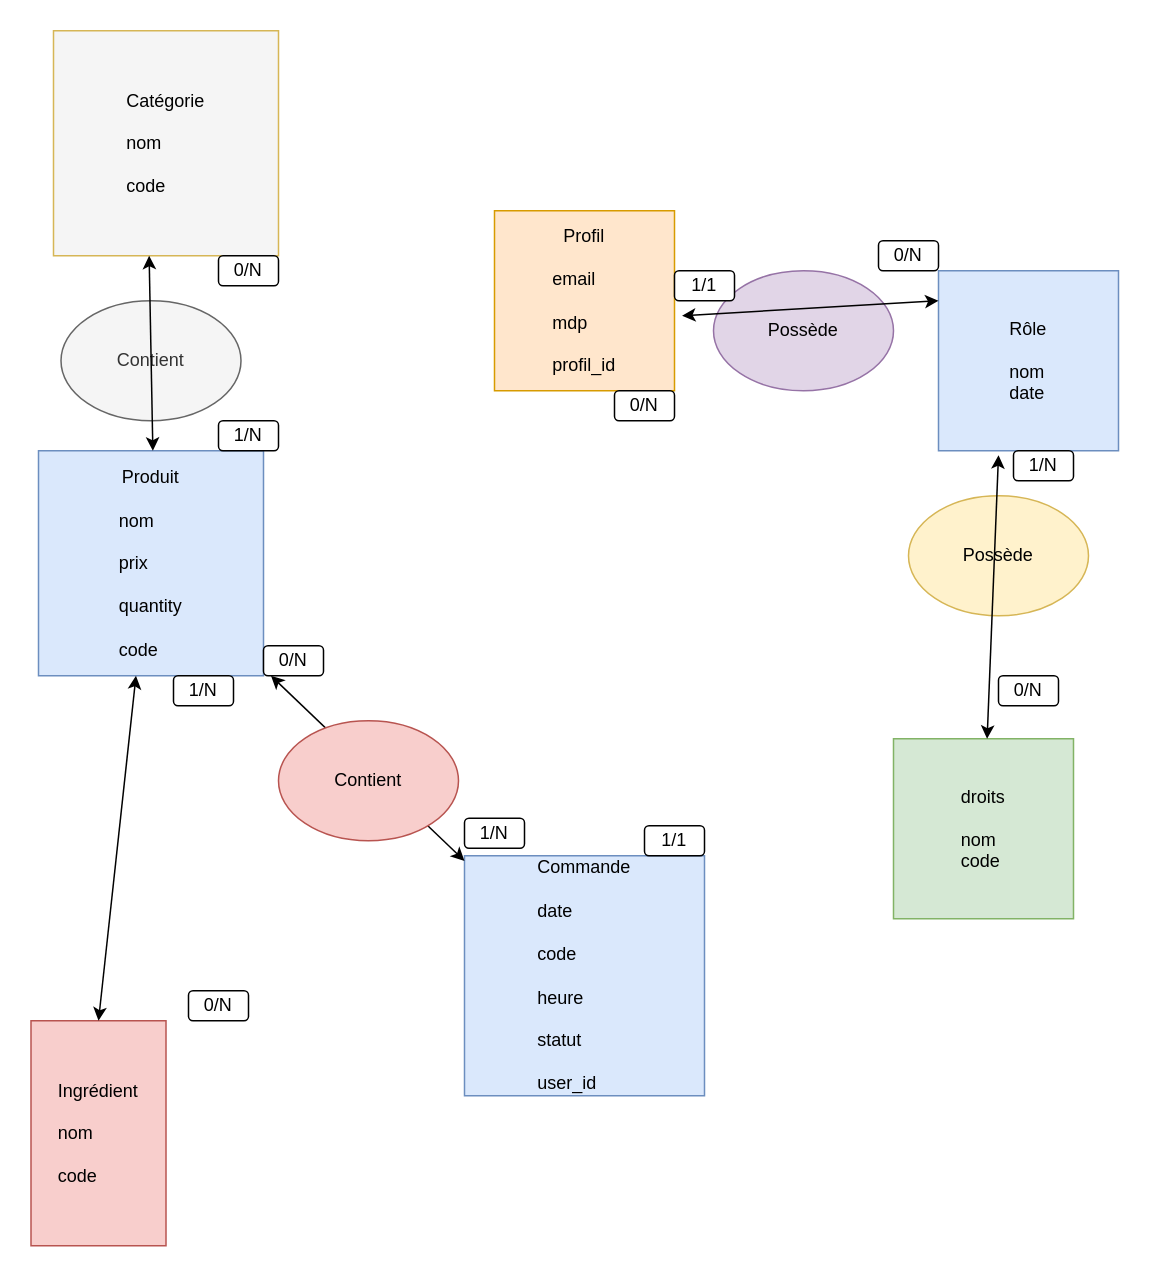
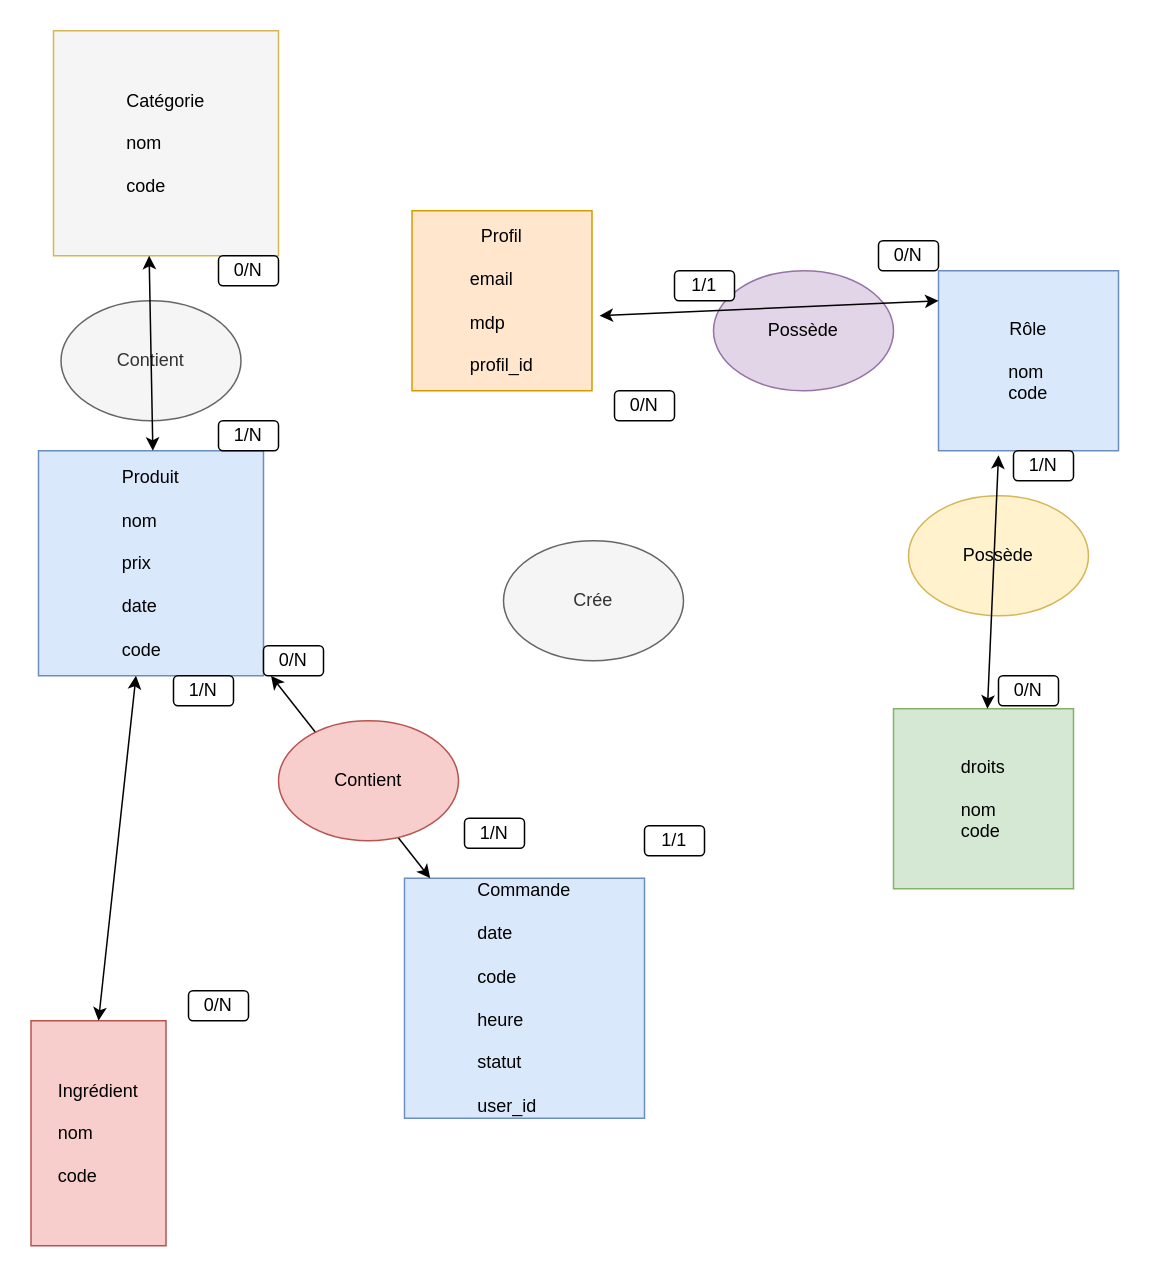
- <mxCell id="2" value="Profil&lt;br&gt;&lt;br&gt;&lt;div style=&quot;text-align: justify;&quot;&gt;&lt;span style=&quot;background-color: initial;&quot;&gt;email&lt;/span&gt;&lt;/div&gt;&lt;div style=&quot;text-align: justify;&quot;&gt;&lt;br&gt;&lt;/div&gt;&lt;div style=&quot;text-align: justify;&quot;&gt;&lt;span style=&quot;background-color: initial;&quot;&gt;mdp&lt;/span&gt;&lt;/div&gt;&lt;div style=&quot;text-align: justify;&quot;&gt;&lt;br&gt;&lt;/div&gt;&lt;div style=&quot;text-align: justify;&quot;&gt;&lt;span style=&quot;background-color: initial;&quot;&gt;profil_id&lt;/span&gt;&lt;/div&gt;" style="whiteSpace=wrap;html=1;aspect=fixed;fillColor=#ffe6cc;strokeColor=#d79b00;" vertex="1" parent="1"><mxGeometry x="329" y="140" width="120" height="120" as="geometry" /></mxCell>
+ <mxCell id="2" value="Profil&lt;br&gt;&lt;br&gt;&lt;div style=&quot;text-align: justify;&quot;&gt;&lt;span style=&quot;background-color: initial;&quot;&gt;email&lt;/span&gt;&lt;/div&gt;&lt;div style=&quot;text-align: justify;&quot;&gt;&lt;br&gt;&lt;/div&gt;&lt;div style=&quot;text-align: justify;&quot;&gt;&lt;span style=&quot;background-color: initial;&quot;&gt;mdp&lt;/span&gt;&lt;/div&gt;&lt;div style=&quot;text-align: justify;&quot;&gt;&lt;br&gt;&lt;/div&gt;&lt;div style=&quot;text-align: justify;&quot;&gt;&lt;span style=&quot;background-color: initial;&quot;&gt;profil_id&lt;/span&gt;&lt;/div&gt;" style="whiteSpace=wrap;html=1;aspect=fixed;fillColor=#ffe6cc;strokeColor=#d79b00;" vertex="1" parent="1"><mxGeometry x="274" y="140" width="120" height="120" as="geometry" /></mxCell>
- <mxCell id="3" value="Rôle&lt;br&gt;&lt;div style=&quot;text-align: justify;&quot;&gt;&lt;br&gt;&lt;/div&gt;&lt;div style=&quot;text-align: justify;&quot;&gt;nom&lt;/div&gt;&lt;div style=&quot;text-align: justify;&quot;&gt;date&lt;/div&gt;" style="whiteSpace=wrap;html=1;aspect=fixed;fillColor=#dae8fc;strokeColor=#6c8ebf;" vertex="1" parent="1"><mxGeometry x="625" y="180" width="120" height="120" as="geometry" /></mxCell>
+ <mxCell id="3" value="Rôle&lt;br&gt;&lt;div style=&quot;text-align: justify;&quot;&gt;&lt;br&gt;&lt;/div&gt;&lt;div style=&quot;text-align: justify;&quot;&gt;nom&lt;/div&gt;&lt;div style=&quot;text-align: justify;&quot;&gt;code&lt;/div&gt;" style="whiteSpace=wrap;html=1;aspect=fixed;fillColor=#dae8fc;strokeColor=#6c8ebf;" vertex="1" parent="1"><mxGeometry x="625" y="180" width="120" height="120" as="geometry" /></mxCell>
- <mxCell id="6" value="Produit&lt;br&gt;&lt;div style=&quot;text-align: justify;&quot;&gt;&lt;br&gt;&lt;/div&gt;&lt;div style=&quot;text-align: justify;&quot;&gt;nom&lt;/div&gt;&lt;div style=&quot;text-align: justify;&quot;&gt;&lt;br&gt;&lt;/div&gt;&lt;div style=&quot;text-align: justify;&quot;&gt;prix&lt;/div&gt;&lt;div style=&quot;text-align: justify;&quot;&gt;&lt;br&gt;&lt;/div&gt;&lt;div style=&quot;text-align: justify;&quot;&gt;quantity&lt;/div&gt;&lt;div style=&quot;text-align: justify;&quot;&gt;&lt;br&gt;&lt;/div&gt;&lt;div style=&quot;text-align: justify;&quot;&gt;code&lt;/div&gt;" style="whiteSpace=wrap;html=1;aspect=fixed;fillColor=#dae8fc;strokeColor=#6c8ebf;" vertex="1" parent="1"><mxGeometry x="25" y="300" width="150" height="150" as="geometry" /></mxCell>
+ <mxCell id="6" value="Produit&lt;br&gt;&lt;div style=&quot;text-align: justify;&quot;&gt;&lt;br&gt;&lt;/div&gt;&lt;div style=&quot;text-align: justify;&quot;&gt;nom&lt;/div&gt;&lt;div style=&quot;text-align: justify;&quot;&gt;&lt;br&gt;&lt;/div&gt;&lt;div style=&quot;text-align: justify;&quot;&gt;prix&lt;/div&gt;&lt;div style=&quot;text-align: justify;&quot;&gt;&lt;br&gt;&lt;/div&gt;&lt;div style=&quot;text-align: justify;&quot;&gt;date&lt;/div&gt;&lt;div style=&quot;text-align: justify;&quot;&gt;&lt;br&gt;&lt;/div&gt;&lt;div style=&quot;text-align: justify;&quot;&gt;code&lt;/div&gt;" style="whiteSpace=wrap;html=1;aspect=fixed;fillColor=#dae8fc;strokeColor=#6c8ebf;" vertex="1" parent="1"><mxGeometry x="25" y="300" width="150" height="150" as="geometry" /></mxCell>
+ <mxCell id="9" value="Crée" style="ellipse;whiteSpace=wrap;html=1;fillColor=#f5f5f5;fontColor=#333333;strokeColor=#666666;" vertex="1" parent="1"><mxGeometry x="335" y="360" width="120" height="80" as="geometry" /></mxCell>
- <mxCell id="4" value="droits&lt;br&gt;&lt;div style=&quot;text-align: justify;&quot;&gt;&lt;br&gt;&lt;/div&gt;&lt;div style=&quot;text-align: justify;&quot;&gt;nom&lt;/div&gt;&lt;div style=&quot;text-align: justify;&quot;&gt;code&lt;/div&gt;" style="whiteSpace=wrap;html=1;aspect=fixed;fillColor=#d5e8d4;strokeColor=#82b366;" vertex="1" parent="1"><mxGeometry x="595" y="492" width="120" height="120" as="geometry" /></mxCell>
+ <mxCell id="4" value="droits&lt;br&gt;&lt;div style=&quot;text-align: justify;&quot;&gt;&lt;br&gt;&lt;/div&gt;&lt;div style=&quot;text-align: justify;&quot;&gt;nom&lt;/div&gt;&lt;div style=&quot;text-align: justify;&quot;&gt;code&lt;/div&gt;" style="whiteSpace=wrap;html=1;aspect=fixed;fillColor=#d5e8d4;strokeColor=#82b366;" vertex="1" parent="1"><mxGeometry x="595" y="472" width="120" height="120" as="geometry" /></mxCell>
- <mxCell id="5" value="Commande&lt;br&gt;&lt;br&gt;&lt;div style=&quot;text-align: justify;&quot;&gt;date&lt;/div&gt;&lt;div style=&quot;text-align: justify;&quot;&gt;&lt;br&gt;&lt;/div&gt;&lt;div style=&quot;text-align: justify;&quot;&gt;code&lt;/div&gt;&lt;div style=&quot;text-align: justify;&quot;&gt;&lt;br&gt;&lt;/div&gt;&lt;div style=&quot;text-align: justify;&quot;&gt;heure&lt;/div&gt;&lt;div style=&quot;text-align: justify;&quot;&gt;&lt;br&gt;&lt;/div&gt;&lt;div style=&quot;text-align: justify;&quot;&gt;statut&lt;/div&gt;&lt;div style=&quot;text-align: justify;&quot;&gt;&lt;br&gt;&lt;/div&gt;&lt;div style=&quot;text-align: justify;&quot;&gt;user_id&lt;/div&gt;" style="whiteSpace=wrap;html=1;aspect=fixed;fillColor=#dae8fc;strokeColor=#6c8ebf;" vertex="1" parent="1"><mxGeometry x="309" y="570" width="160" height="160" as="geometry" /></mxCell>
+ <mxCell id="5" value="Commande&lt;br&gt;&lt;br&gt;&lt;div style=&quot;text-align: justify;&quot;&gt;date&lt;/div&gt;&lt;div style=&quot;text-align: justify;&quot;&gt;&lt;br&gt;&lt;/div&gt;&lt;div style=&quot;text-align: justify;&quot;&gt;code&lt;/div&gt;&lt;div style=&quot;text-align: justify;&quot;&gt;&lt;br&gt;&lt;/div&gt;&lt;div style=&quot;text-align: justify;&quot;&gt;heure&lt;/div&gt;&lt;div style=&quot;text-align: justify;&quot;&gt;&lt;br&gt;&lt;/div&gt;&lt;div style=&quot;text-align: justify;&quot;&gt;statut&lt;/div&gt;&lt;div style=&quot;text-align: justify;&quot;&gt;&lt;br&gt;&lt;/div&gt;&lt;div style=&quot;text-align: justify;&quot;&gt;user_id&lt;/div&gt;" style="whiteSpace=wrap;html=1;aspect=fixed;fillColor=#dae8fc;strokeColor=#6c8ebf;" vertex="1" parent="1"><mxGeometry x="269" y="585" width="160" height="160" as="geometry" /></mxCell>
